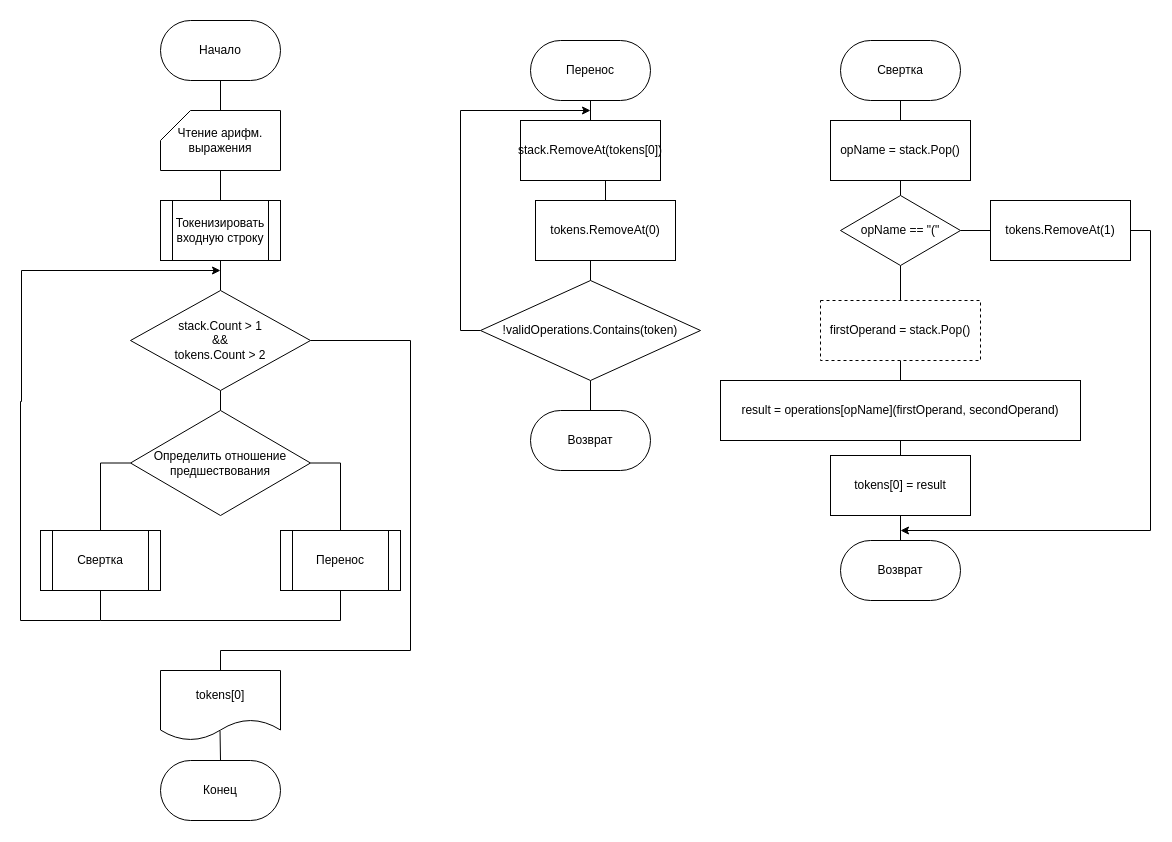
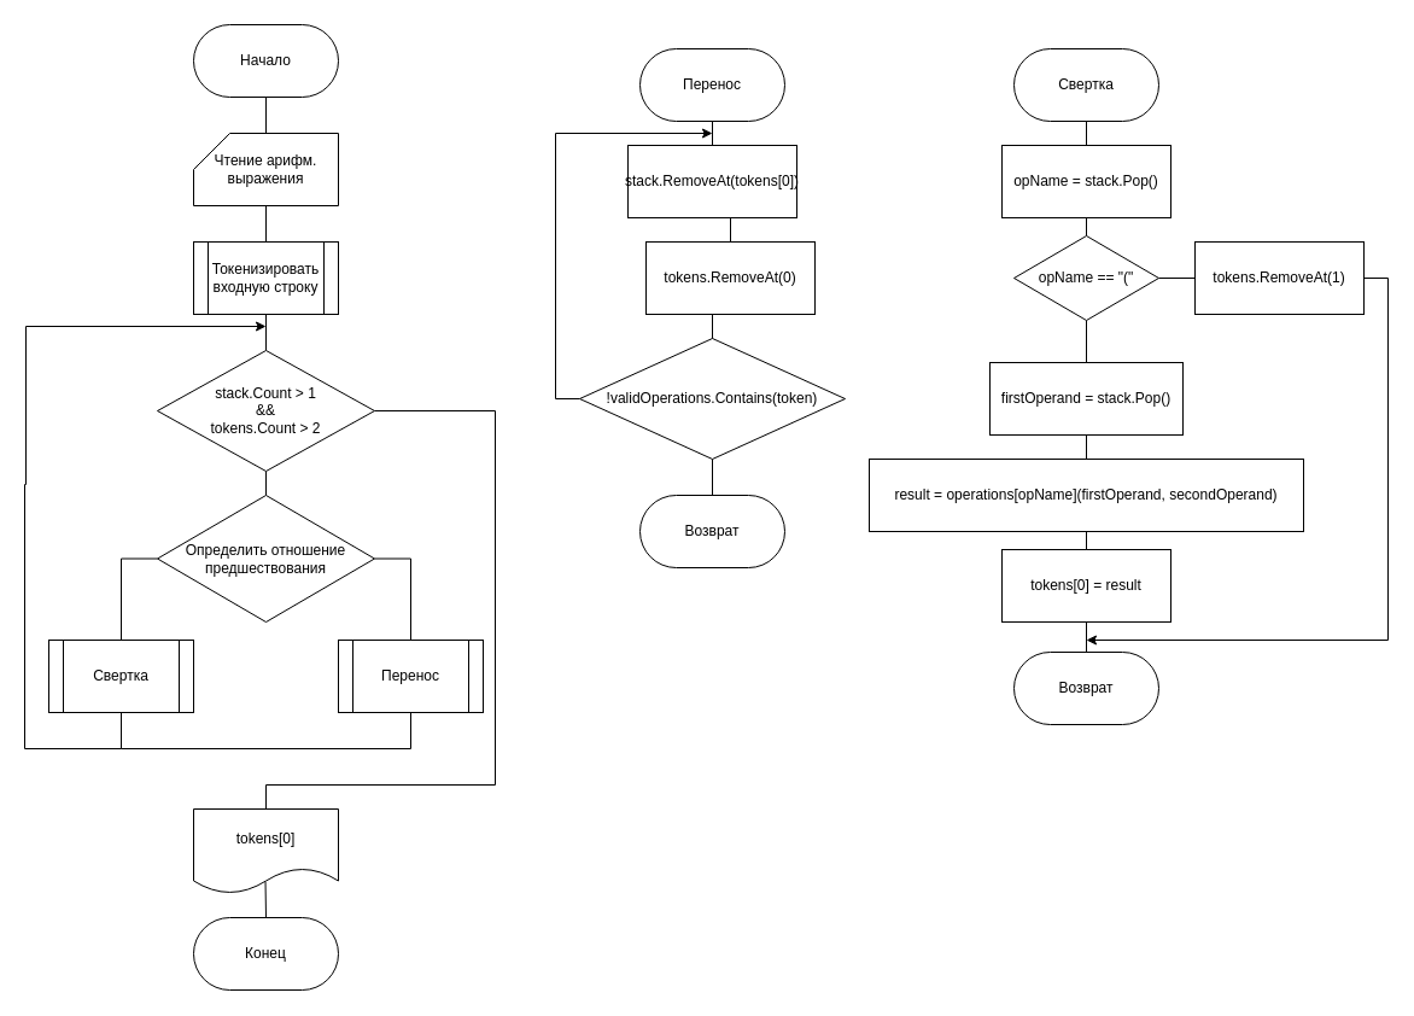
- <mxCell id="43" value="firstOperand = stack.Pop()" style="rounded=0;whiteSpace=wrap;html=1;dashed=1;" vertex="1" parent="1"><mxGeometry x="820" y="300" width="160" height="60" as="geometry" /></mxCell>
+ <mxCell id="43" value="firstOperand = stack.Pop()" style="rounded=0;whiteSpace=wrap;html=1;" vertex="1" parent="1"><mxGeometry x="820" y="300" width="160" height="60" as="geometry" /></mxCell>
